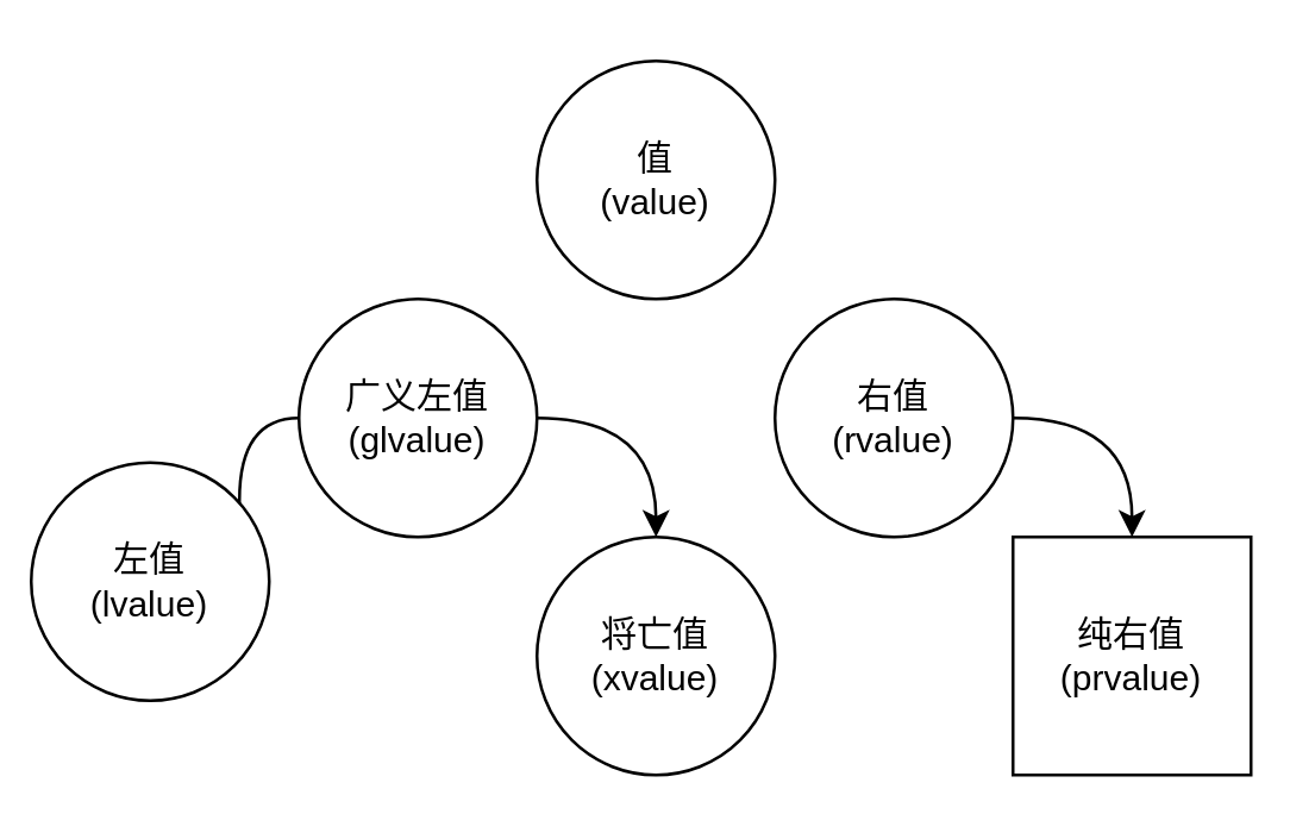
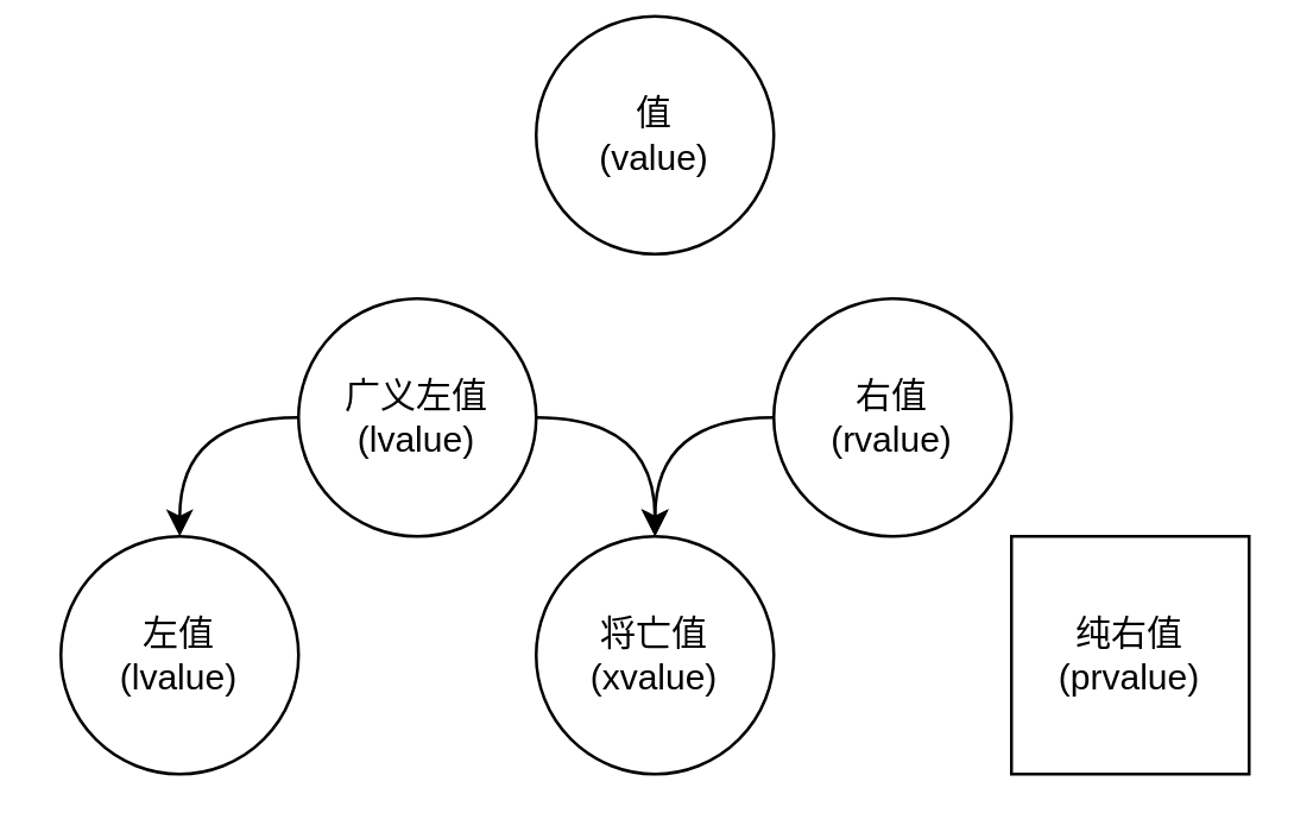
- <mxCell id="2" value="值&lt;br&gt;(value)" style="ellipse;whiteSpace=wrap;html=1;aspect=fixed;" vertex="1" parent="1"><mxGeometry x="180" y="20" width="80" height="80" as="geometry" /></mxCell>
+ <mxCell id="2" value="值&lt;br&gt;(value)" style="ellipse;whiteSpace=wrap;html=1;aspect=fixed;" vertex="1" parent="1"><mxGeometry x="180" y="5" width="80" height="80" as="geometry" /></mxCell>
- <mxCell id="5" value="广义左值&lt;br&gt;(glvalue)" style="ellipse;whiteSpace=wrap;html=1;aspect=fixed;" vertex="1" parent="1"><mxGeometry x="100" y="100" width="80" height="80" as="geometry" /></mxCell>
+ <mxCell id="5" value="广义左值&lt;br&gt;(lvalue)" style="ellipse;whiteSpace=wrap;html=1;aspect=fixed;" vertex="1" parent="1"><mxGeometry x="100" y="100" width="80" height="80" as="geometry" /></mxCell>
+ <mxCell id="6" style="edgeStyle=orthogonalEdgeStyle;rounded=0;orthogonalLoop=1;jettySize=auto;html=1;exitX=0;exitY=0.5;exitDx=0;exitDy=0;curved=1;" edge="1" parent="1" source="8" target="10"><mxGeometry relative="1" as="geometry" /></mxCell>
- <mxCell id="7" style="edgeStyle=orthogonalEdgeStyle;rounded=0;orthogonalLoop=1;jettySize=auto;html=1;exitX=1;exitY=0.5;exitDx=0;exitDy=0;entryX=0.5;entryY=0;entryDx=0;entryDy=0;curved=1;" edge="1" parent="1" source="8" target="11"><mxGeometry relative="1" as="geometry" /></mxCell>
- <mxCell id="9" value="左值&lt;br&gt;(lvalue)" style="ellipse;whiteSpace=wrap;html=1;aspect=fixed;" vertex="1" parent="1"><mxGeometry x="10" y="155" width="80" height="80" as="geometry" /></mxCell>
+ <mxCell id="9" value="左值&lt;br&gt;(lvalue)" style="ellipse;whiteSpace=wrap;html=1;aspect=fixed;" vertex="1" parent="1"><mxGeometry x="20" y="180" width="80" height="80" as="geometry" /></mxCell>
